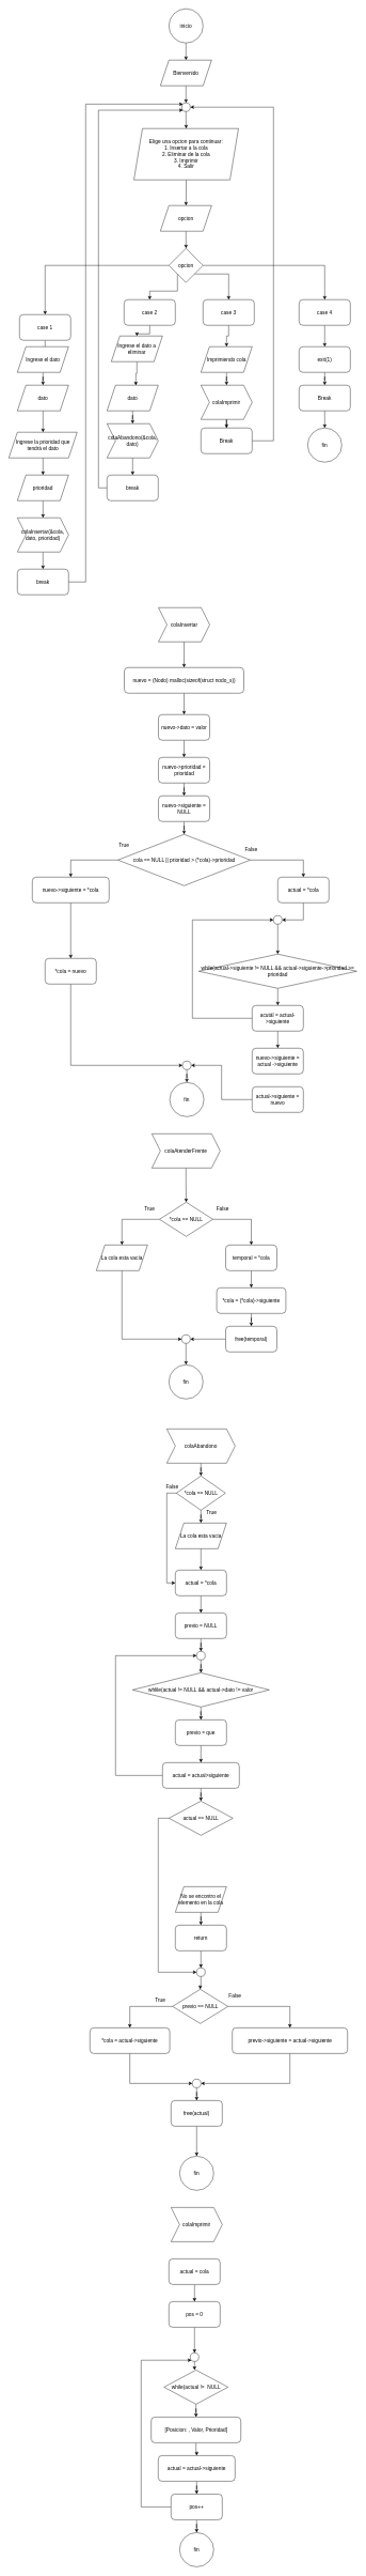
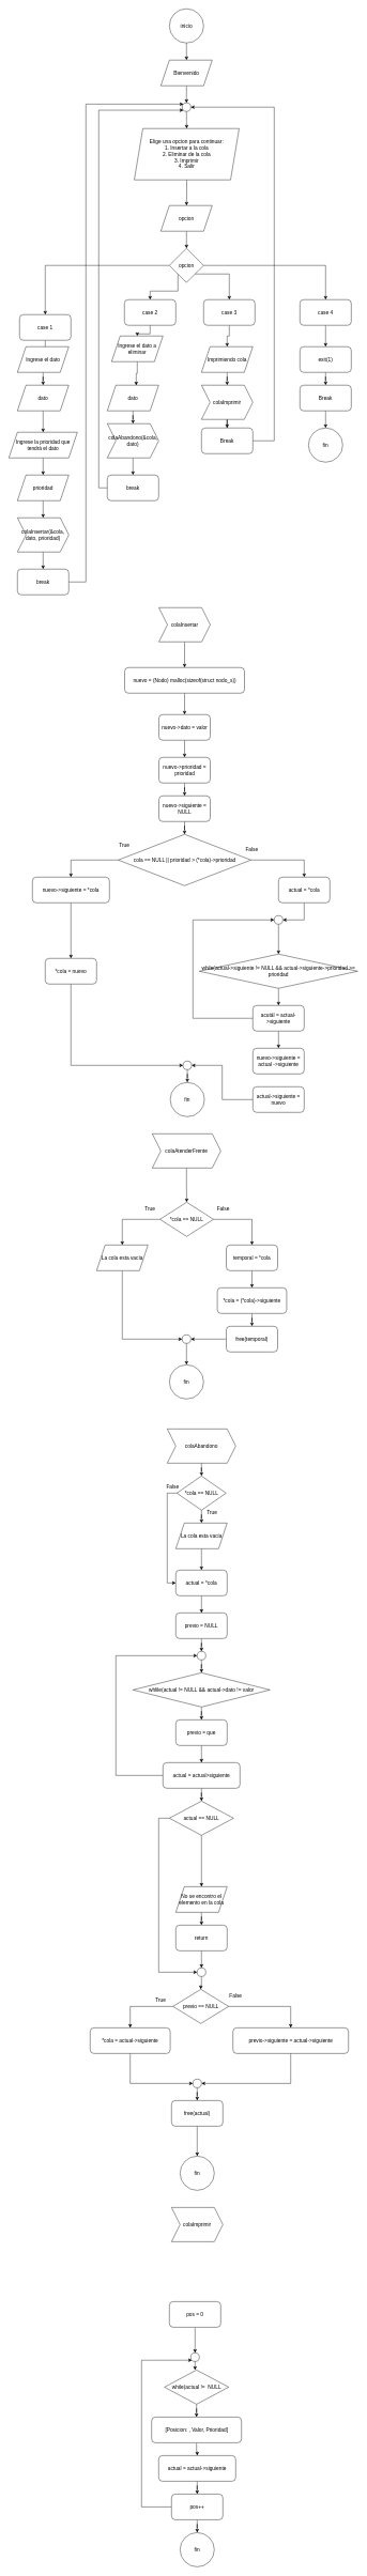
+ <mxCell id="120" style="edgeStyle=orthogonalEdgeStyle;rounded=0;orthogonalLoop=1;jettySize=auto;html=1;entryX=0.5;entryY=0;entryDx=0;entryDy=0;" edge="1" parent="1" source="122" target="124"><mxGeometry relative="1" as="geometry" /></mxCell>
- <mxCell id="155" value="actual = cola" style="rounded=1;whiteSpace=wrap;html=1;" vertex="1" parent="1"><mxGeometry x="395" y="5280" width="120" height="60" as="geometry" /></mxCell>
- <mxCell id="154" value="" style="edgeStyle=orthogonalEdgeStyle;rounded=0;orthogonalLoop=1;jettySize=auto;html=1;" edge="1" parent="1" source="155" target="157"><mxGeometry relative="1" as="geometry" /></mxCell>
